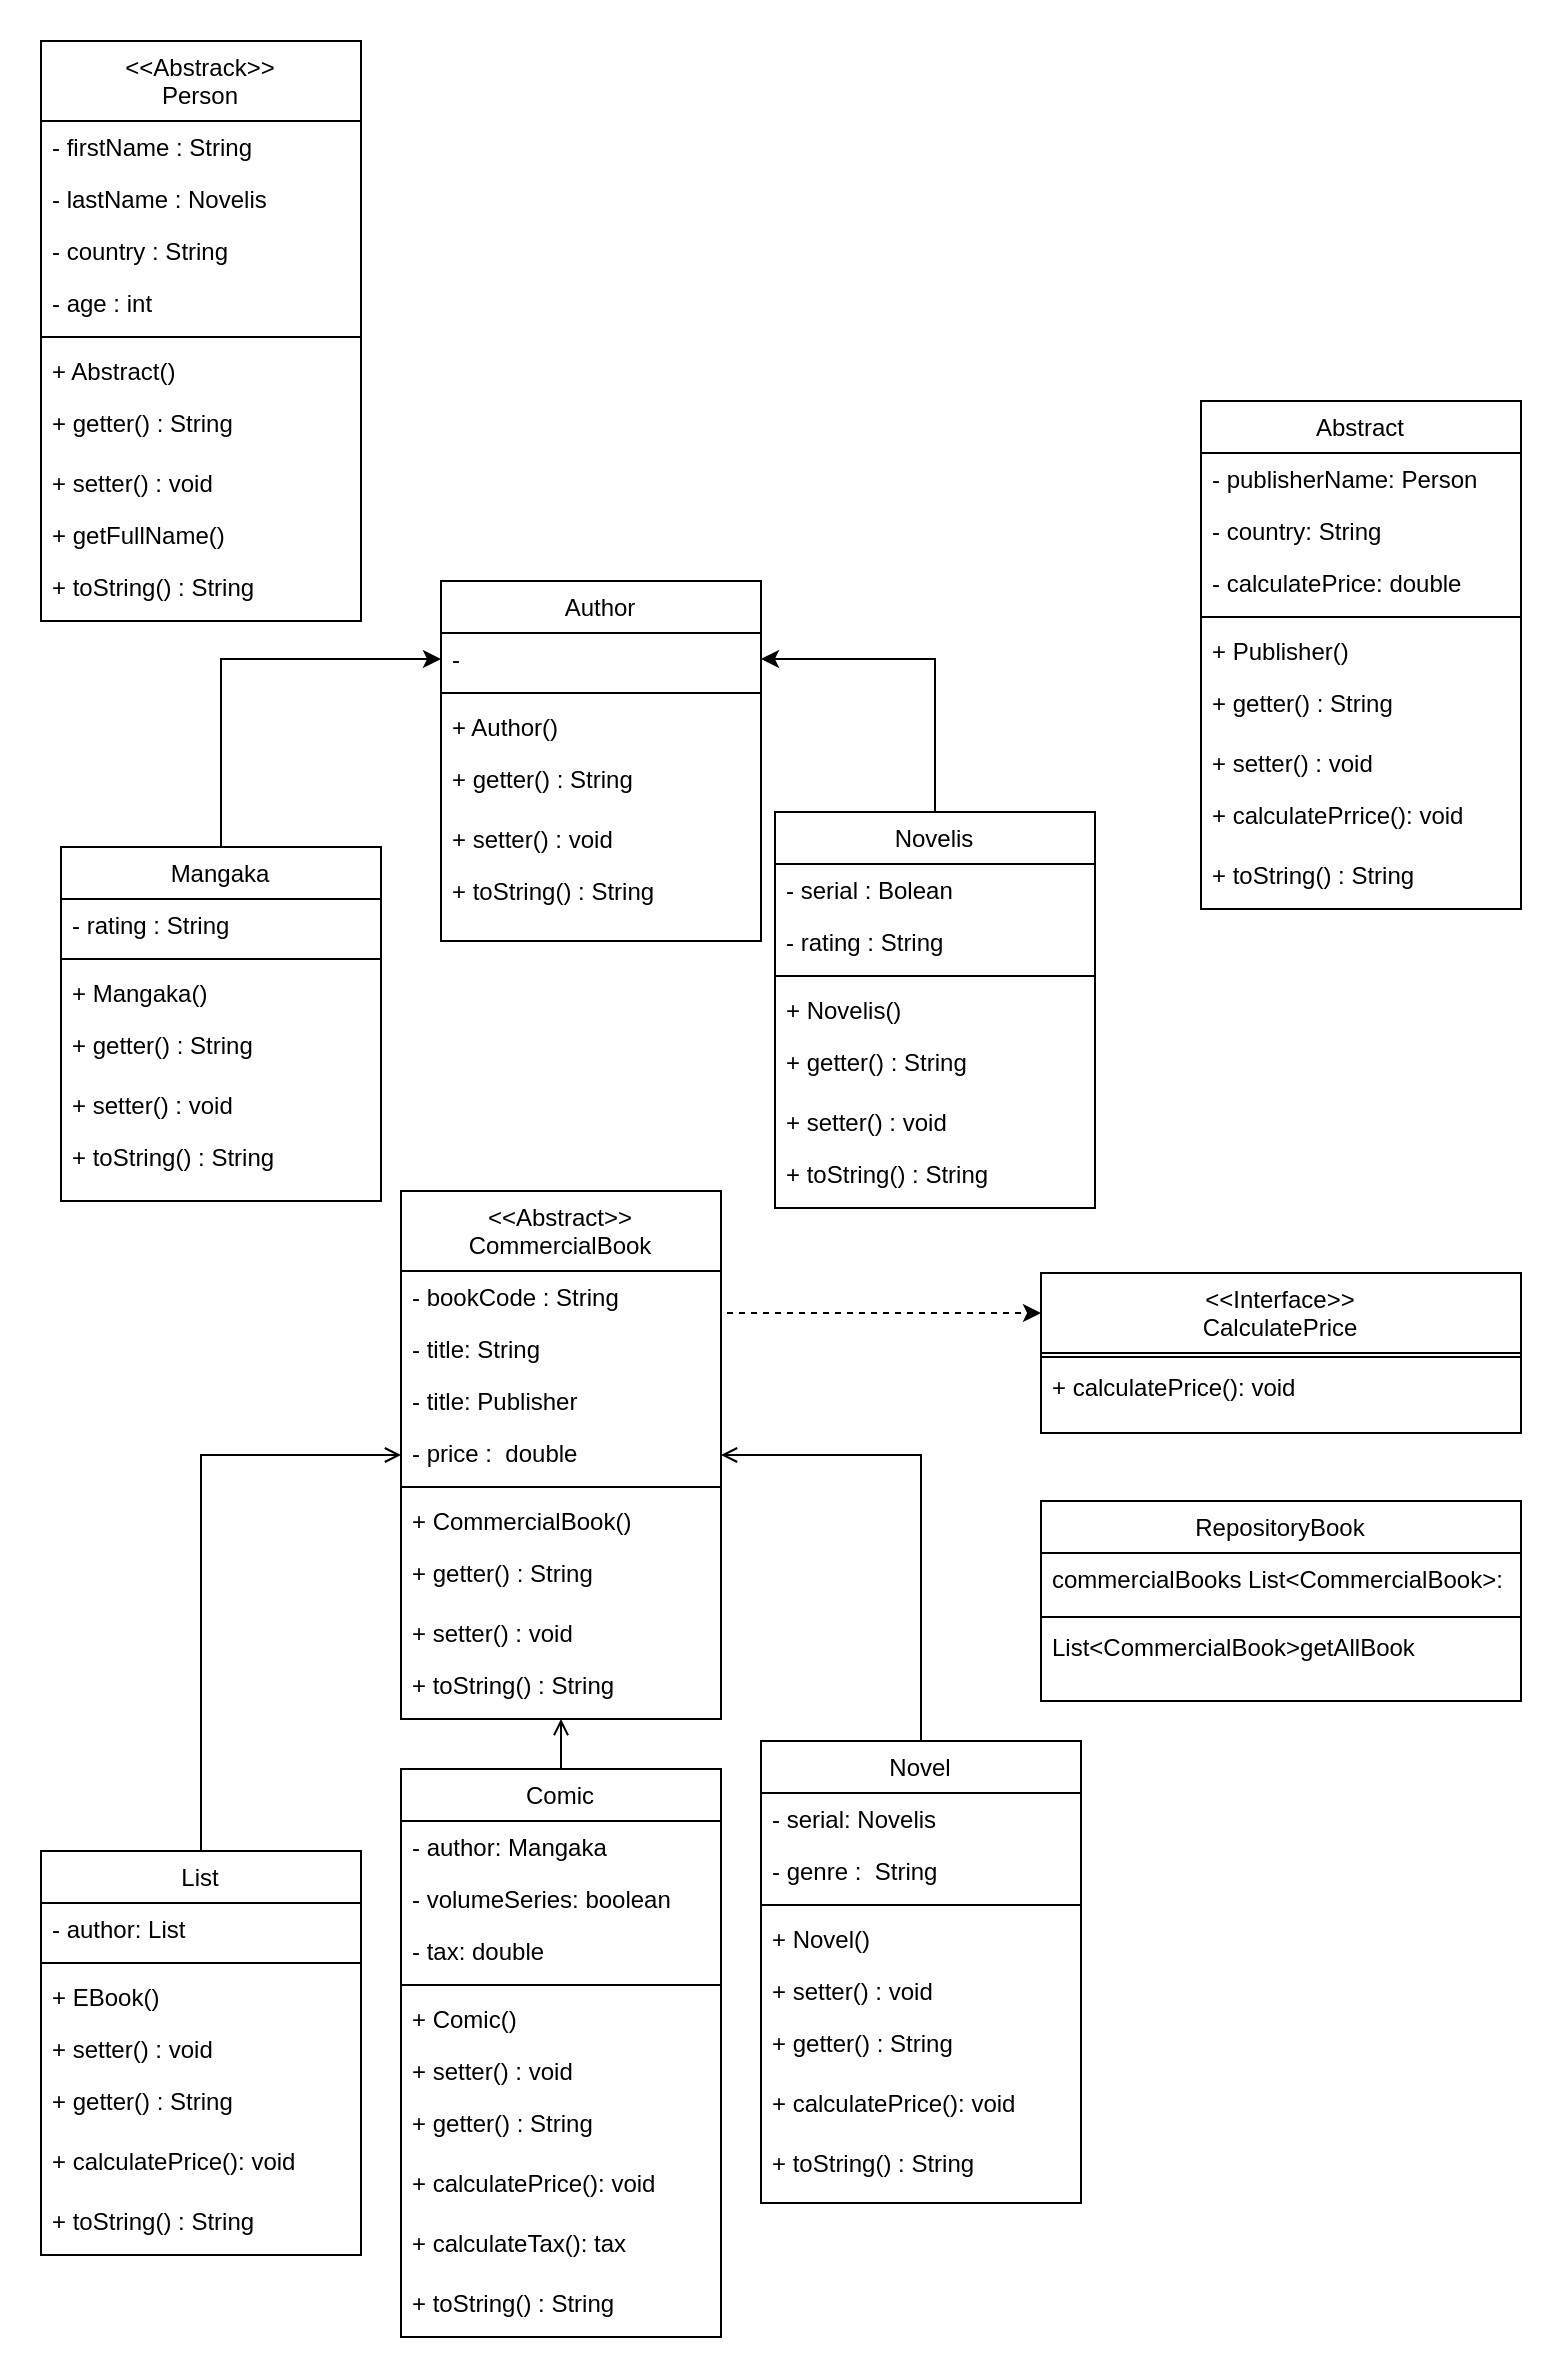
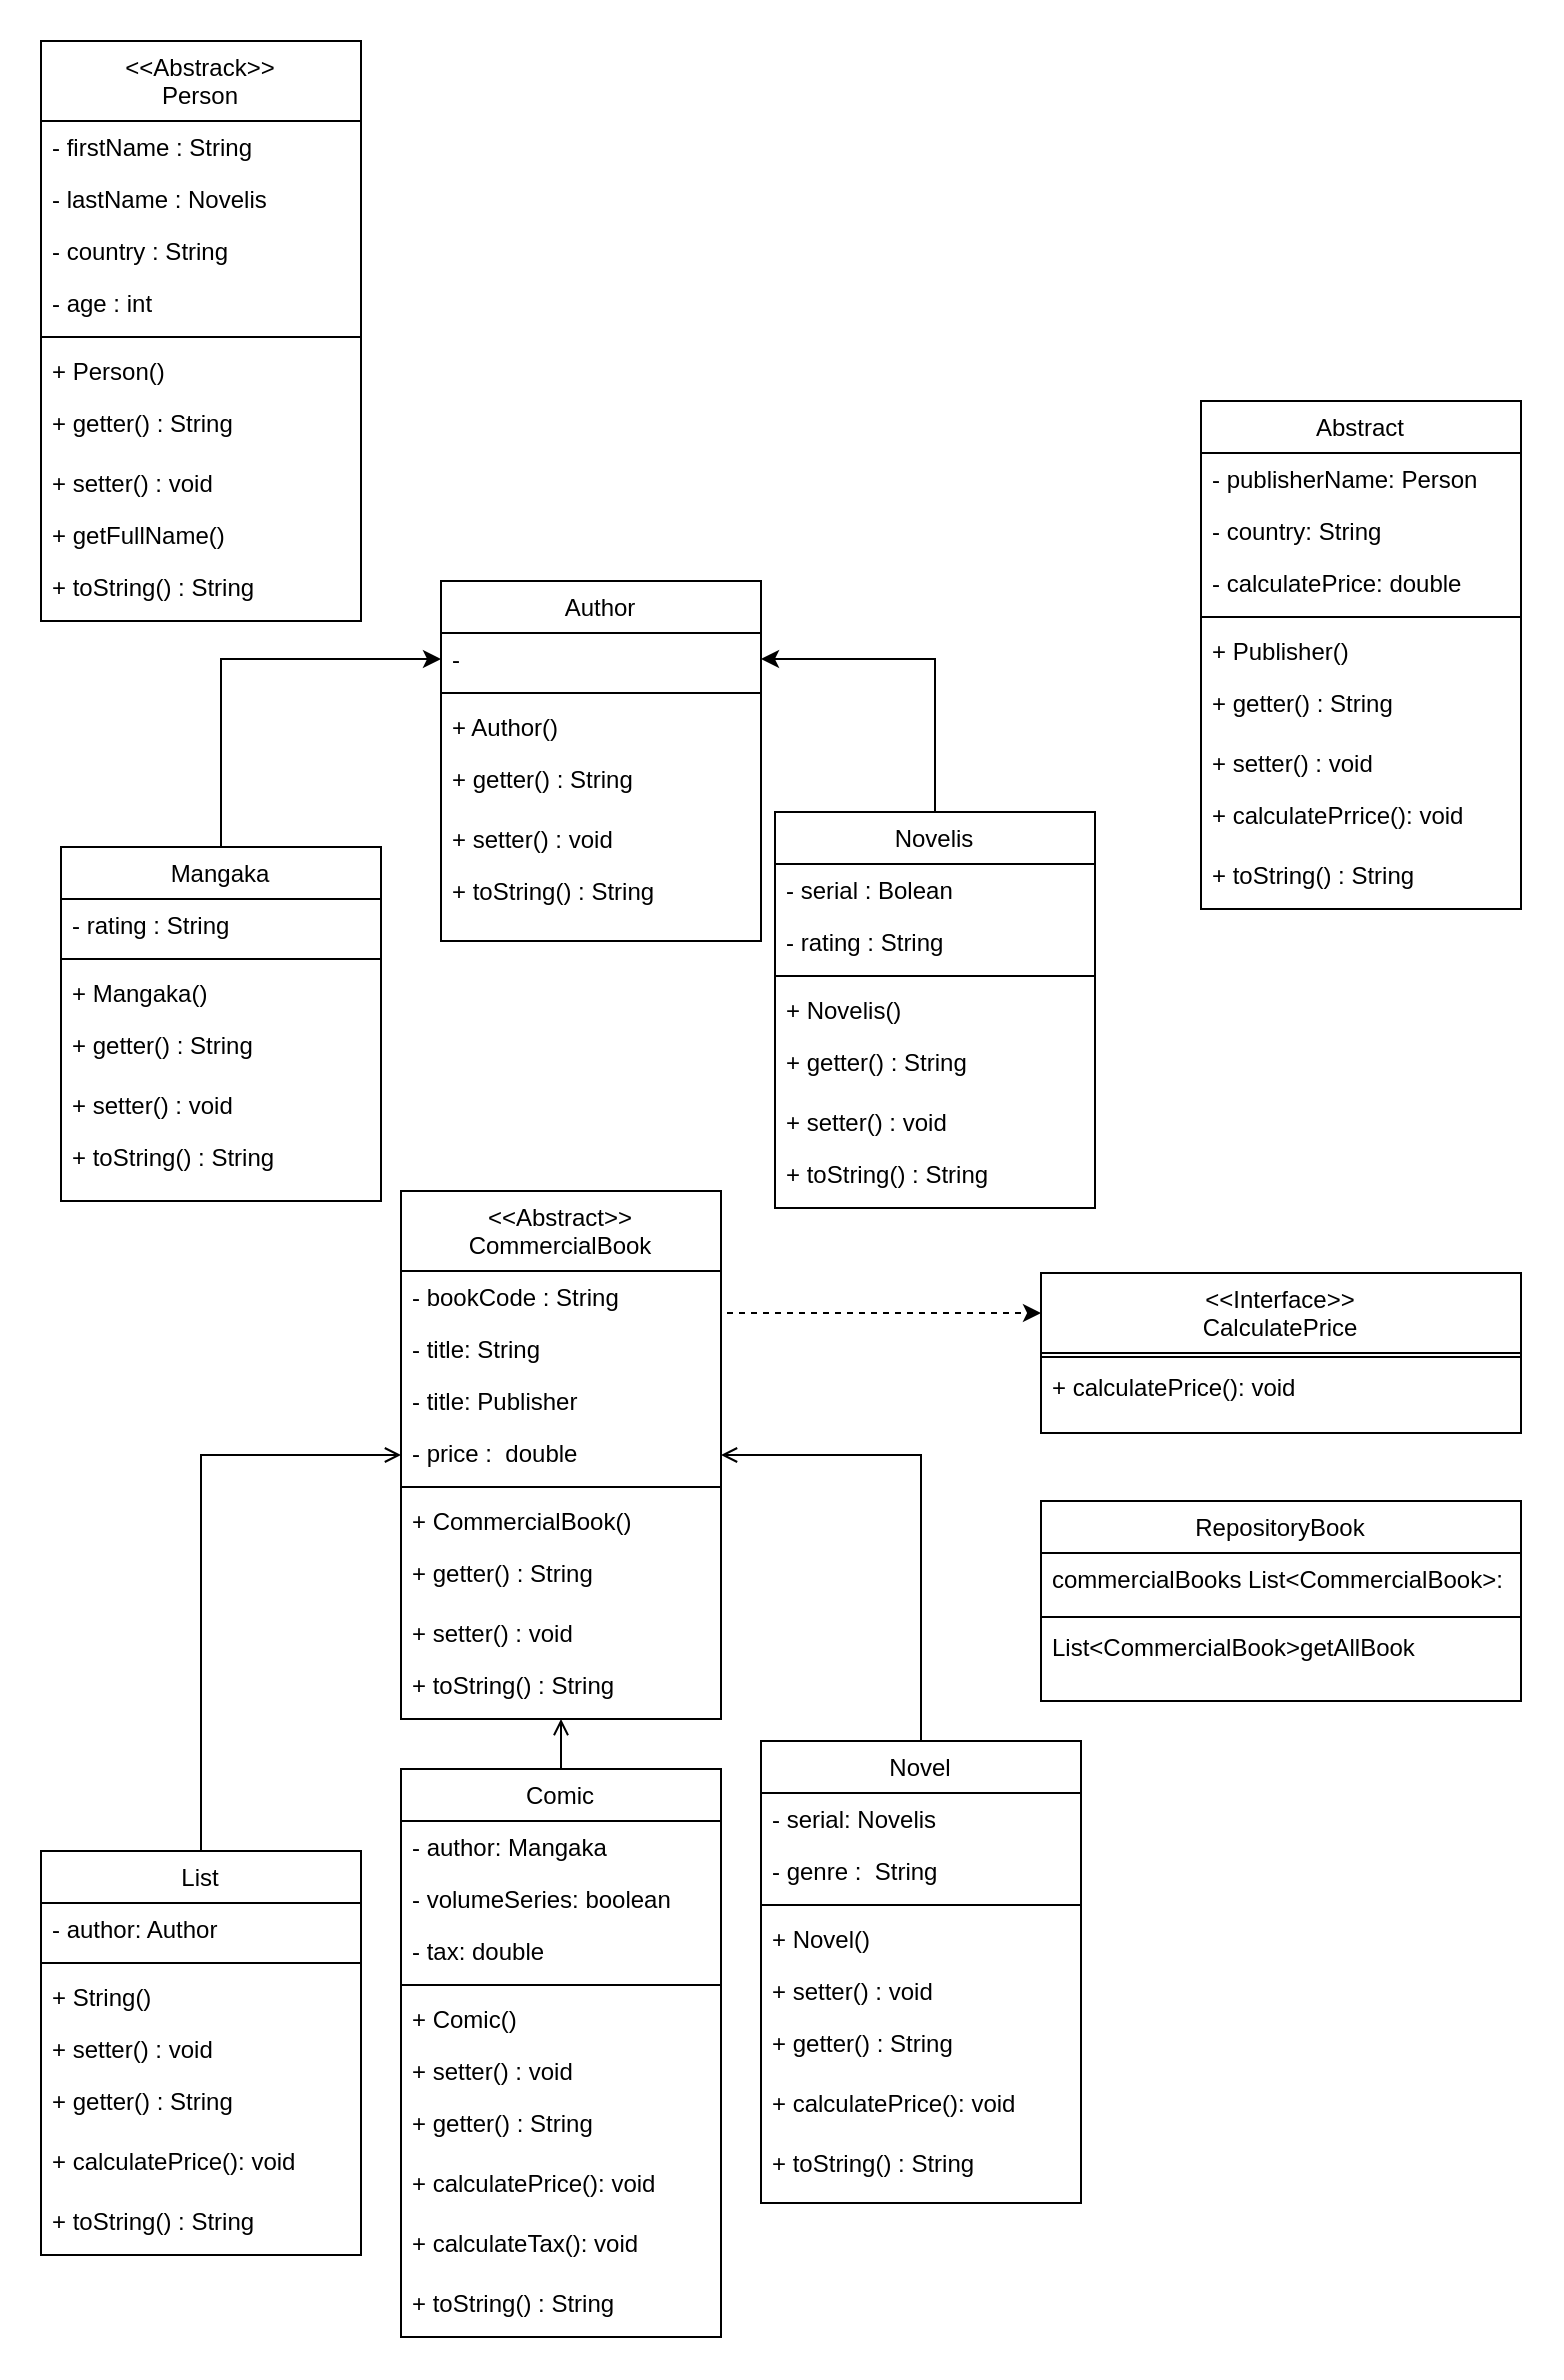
- <mxCell id="9" value="+ Abstract()" style="text;align=left;verticalAlign=top;spacingLeft=4;spacingRight=4;overflow=hidden;rotatable=0;points=[[0,0.5],[1,0.5]];portConstraint=eastwest;" parent="3" vertex="1"><mxGeometry y="152" width="160" height="26" as="geometry" /></mxCell>
+ <mxCell id="9" value="+ Person()" style="text;align=left;verticalAlign=top;spacingLeft=4;spacingRight=4;overflow=hidden;rotatable=0;points=[[0,0.5],[1,0.5]];portConstraint=eastwest;" parent="3" vertex="1"><mxGeometry y="152" width="160" height="26" as="geometry" /></mxCell>
- <mxCell id="52" value="- author: List" style="text;align=left;verticalAlign=top;spacingLeft=4;spacingRight=4;overflow=hidden;rotatable=0;points=[[0,0.5],[1,0.5]];portConstraint=eastwest;rounded=0;shadow=0;html=0;" parent="51" vertex="1"><mxGeometry y="26" width="160" height="26" as="geometry" /></mxCell>
+ <mxCell id="52" value="- author: Author" style="text;align=left;verticalAlign=top;spacingLeft=4;spacingRight=4;overflow=hidden;rotatable=0;points=[[0,0.5],[1,0.5]];portConstraint=eastwest;rounded=0;shadow=0;html=0;" parent="51" vertex="1"><mxGeometry y="26" width="160" height="26" as="geometry" /></mxCell>
- <mxCell id="54" value="+ EBook()" style="text;align=left;verticalAlign=top;spacingLeft=4;spacingRight=4;overflow=hidden;rotatable=0;points=[[0,0.5],[1,0.5]];portConstraint=eastwest;" parent="51" vertex="1"><mxGeometry y="60" width="160" height="26" as="geometry" /></mxCell>
+ <mxCell id="54" value="+ String()" style="text;align=left;verticalAlign=top;spacingLeft=4;spacingRight=4;overflow=hidden;rotatable=0;points=[[0,0.5],[1,0.5]];portConstraint=eastwest;" parent="51" vertex="1"><mxGeometry y="60" width="160" height="26" as="geometry" /></mxCell>
- <mxCell id="68" value="+ calculateTax(): tax" style="text;align=left;verticalAlign=top;spacingLeft=4;spacingRight=4;overflow=hidden;rotatable=0;points=[[0,0.5],[1,0.5]];portConstraint=eastwest;" vertex="1" parent="59"><mxGeometry y="224" width="160" height="30" as="geometry" /></mxCell>
+ <mxCell id="68" value="+ calculateTax(): void" style="text;align=left;verticalAlign=top;spacingLeft=4;spacingRight=4;overflow=hidden;rotatable=0;points=[[0,0.5],[1,0.5]];portConstraint=eastwest;" vertex="1" parent="59"><mxGeometry y="224" width="160" height="30" as="geometry" /></mxCell>
